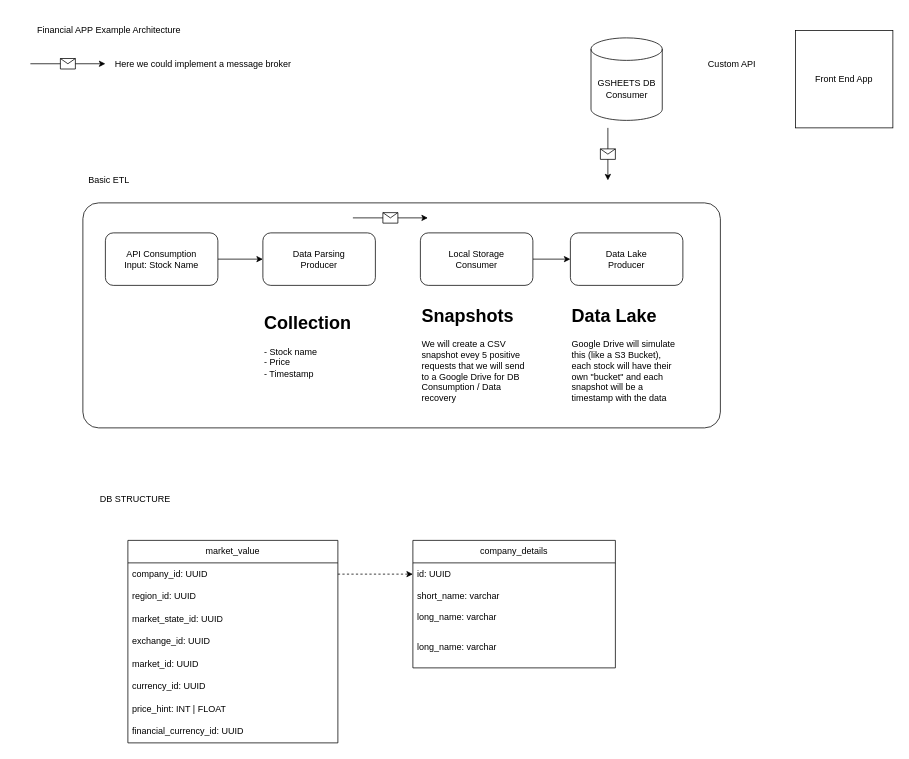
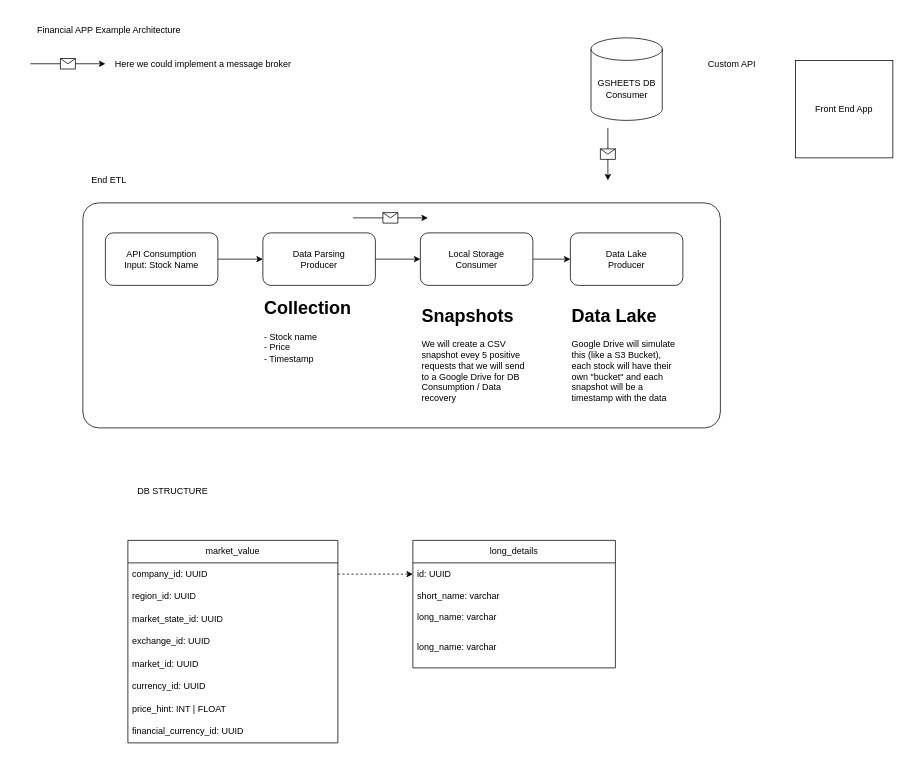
- <mxCell id="16" value="Front End App" style="whiteSpace=wrap;html=1;aspect=fixed;" parent="1" vertex="1"><mxGeometry x="1060" y="40" width="130" height="130" as="geometry" /></mxCell>
+ <mxCell id="16" value="Front End App" style="whiteSpace=wrap;html=1;aspect=fixed;" parent="1" vertex="1"><mxGeometry x="1060" y="80" width="130" height="130" as="geometry" /></mxCell>
- <mxCell id="6" value="Basic ETL" style="text;html=1;align=center;verticalAlign=middle;whiteSpace=wrap;rounded=0;" parent="1" vertex="1"><mxGeometry x="110" y="220" width="70" height="40" as="geometry" /></mxCell>
+ <mxCell id="6" value="End ETL" style="text;html=1;align=center;verticalAlign=middle;whiteSpace=wrap;rounded=0;" parent="1" vertex="1"><mxGeometry x="110" y="220" width="70" height="40" as="geometry" /></mxCell>
+ <mxCell id="7" style="edgeStyle=orthogonalEdgeStyle;rounded=0;orthogonalLoop=1;jettySize=auto;html=1;entryX=0;entryY=0.5;entryDx=0;entryDy=0;" parent="1" source="8" target="10" edge="1"><mxGeometry relative="1" as="geometry" /></mxCell>
- <mxCell id="13" value="&lt;h1 style=&quot;margin-top: 0px;&quot;&gt;Collection&lt;br&gt;&lt;/h1&gt;&lt;div&gt;- Stock name&lt;/div&gt;&lt;div&gt;- Price&lt;/div&gt;&lt;div&gt;- Timestamp&lt;/div&gt;" style="text;html=1;whiteSpace=wrap;overflow=hidden;rounded=0;" parent="1" vertex="1"><mxGeometry x="350" y="410" width="150" height="140" as="geometry" /></mxCell>
+ <mxCell id="13" value="&lt;h1 style=&quot;margin-top: 0px;&quot;&gt;Collection&lt;br&gt;&lt;/h1&gt;&lt;div&gt;- Stock name&lt;/div&gt;&lt;div&gt;- Price&lt;/div&gt;&lt;div&gt;- Timestamp&lt;/div&gt;" style="text;html=1;whiteSpace=wrap;overflow=hidden;rounded=0;" parent="1" vertex="1"><mxGeometry x="350" y="390" width="150" height="140" as="geometry" /></mxCell>
- <mxCell id="25" value="DB STRUCTURE" style="text;html=1;align=center;verticalAlign=middle;whiteSpace=wrap;rounded=0;" vertex="1" parent="1"><mxGeometry x="60" y="650" width="240" height="30" as="geometry" /></mxCell>
+ <mxCell id="25" value="DB STRUCTURE" style="text;html=1;align=center;verticalAlign=middle;whiteSpace=wrap;rounded=0;" vertex="1" parent="1"><mxGeometry x="110" y="640" width="240" height="30" as="geometry" /></mxCell>
- <mxCell id="35" value="company_details" style="swimlane;fontStyle=0;childLayout=stackLayout;horizontal=1;startSize=30;horizontalStack=0;resizeParent=1;resizeParentMax=0;resizeLast=0;collapsible=1;marginBottom=0;whiteSpace=wrap;html=1;" vertex="1" parent="1"><mxGeometry x="550" y="720" width="270" height="170" as="geometry" /></mxCell>
+ <mxCell id="35" value="long_details" style="swimlane;fontStyle=0;childLayout=stackLayout;horizontal=1;startSize=30;horizontalStack=0;resizeParent=1;resizeParentMax=0;resizeLast=0;collapsible=1;marginBottom=0;whiteSpace=wrap;html=1;" vertex="1" parent="1"><mxGeometry x="550" y="720" width="270" height="170" as="geometry" /></mxCell>
